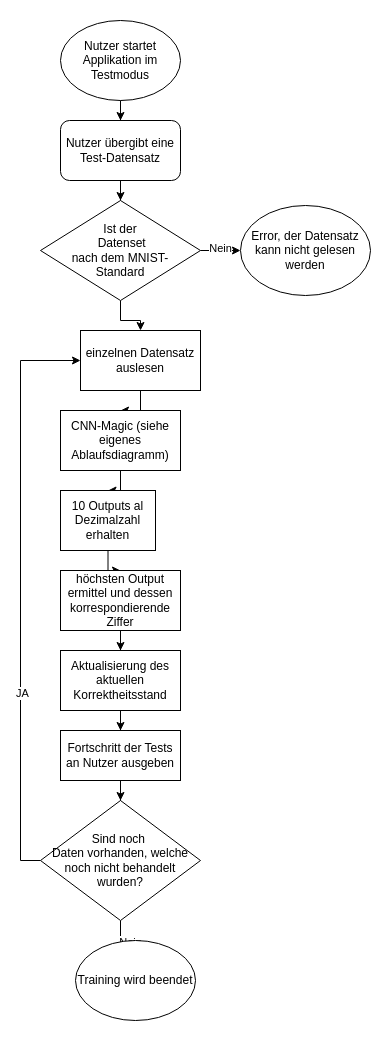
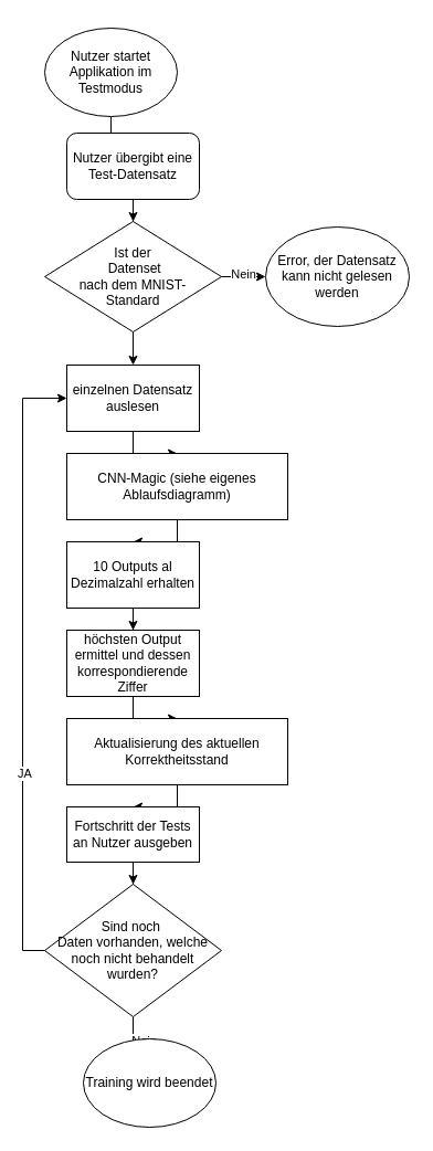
- <mxCell id="3" value="Nutzer startet Applikation im Testmodus" style="ellipse;whiteSpace=wrap;html=1;" parent="1" vertex="1"><mxGeometry x="60" y="20" width="120" height="80" as="geometry" /></mxCell>
+ <mxCell id="3" value="Nutzer startet Applikation im Testmodus" style="ellipse;whiteSpace=wrap;html=1;" parent="1" vertex="1"><mxGeometry x="40" y="25" width="120" height="80" as="geometry" /></mxCell>
- <mxCell id="9" value="einzelnen Datensatz auslesen" style="whiteSpace=wrap;html=1;" parent="1" vertex="1"><mxGeometry x="80" y="330" width="120" height="60" as="geometry" /></mxCell>
+ <mxCell id="9" value="einzelnen Datensatz auslesen" style="whiteSpace=wrap;html=1;" parent="1" vertex="1"><mxGeometry x="60" y="330" width="120" height="60" as="geometry" /></mxCell>
- <mxCell id="11" value="CNN-Magic (siehe eigenes Ablaufsdiagramm)" style="whiteSpace=wrap;html=1;" parent="1" vertex="1"><mxGeometry x="60" y="410" width="120" height="60" as="geometry" /></mxCell>
+ <mxCell id="11" value="CNN-Magic (siehe eigenes Ablaufsdiagramm)" style="whiteSpace=wrap;html=1;" parent="1" vertex="1"><mxGeometry x="60" y="410" width="200" height="60" as="geometry" /></mxCell>
- <mxCell id="13" value="10 Outputs al Dezimalzahl erhalten" style="whiteSpace=wrap;html=1;" parent="1" vertex="1"><mxGeometry x="60" y="490" width="95" height="60" as="geometry" /></mxCell>
+ <mxCell id="13" value="10 Outputs al Dezimalzahl erhalten" style="whiteSpace=wrap;html=1;" parent="1" vertex="1"><mxGeometry x="60" y="490" width="120" height="60" as="geometry" /></mxCell>
- <mxCell id="24" value="Aktualisierung des aktuellen Korrektheitsstand " style="whiteSpace=wrap;html=1;" parent="1" vertex="1"><mxGeometry x="60" y="650" width="120" height="60" as="geometry" /></mxCell>
+ <mxCell id="24" value="Aktualisierung des aktuellen Korrektheitsstand " style="whiteSpace=wrap;html=1;" parent="1" vertex="1"><mxGeometry x="60" y="650" width="200" height="60" as="geometry" /></mxCell>
